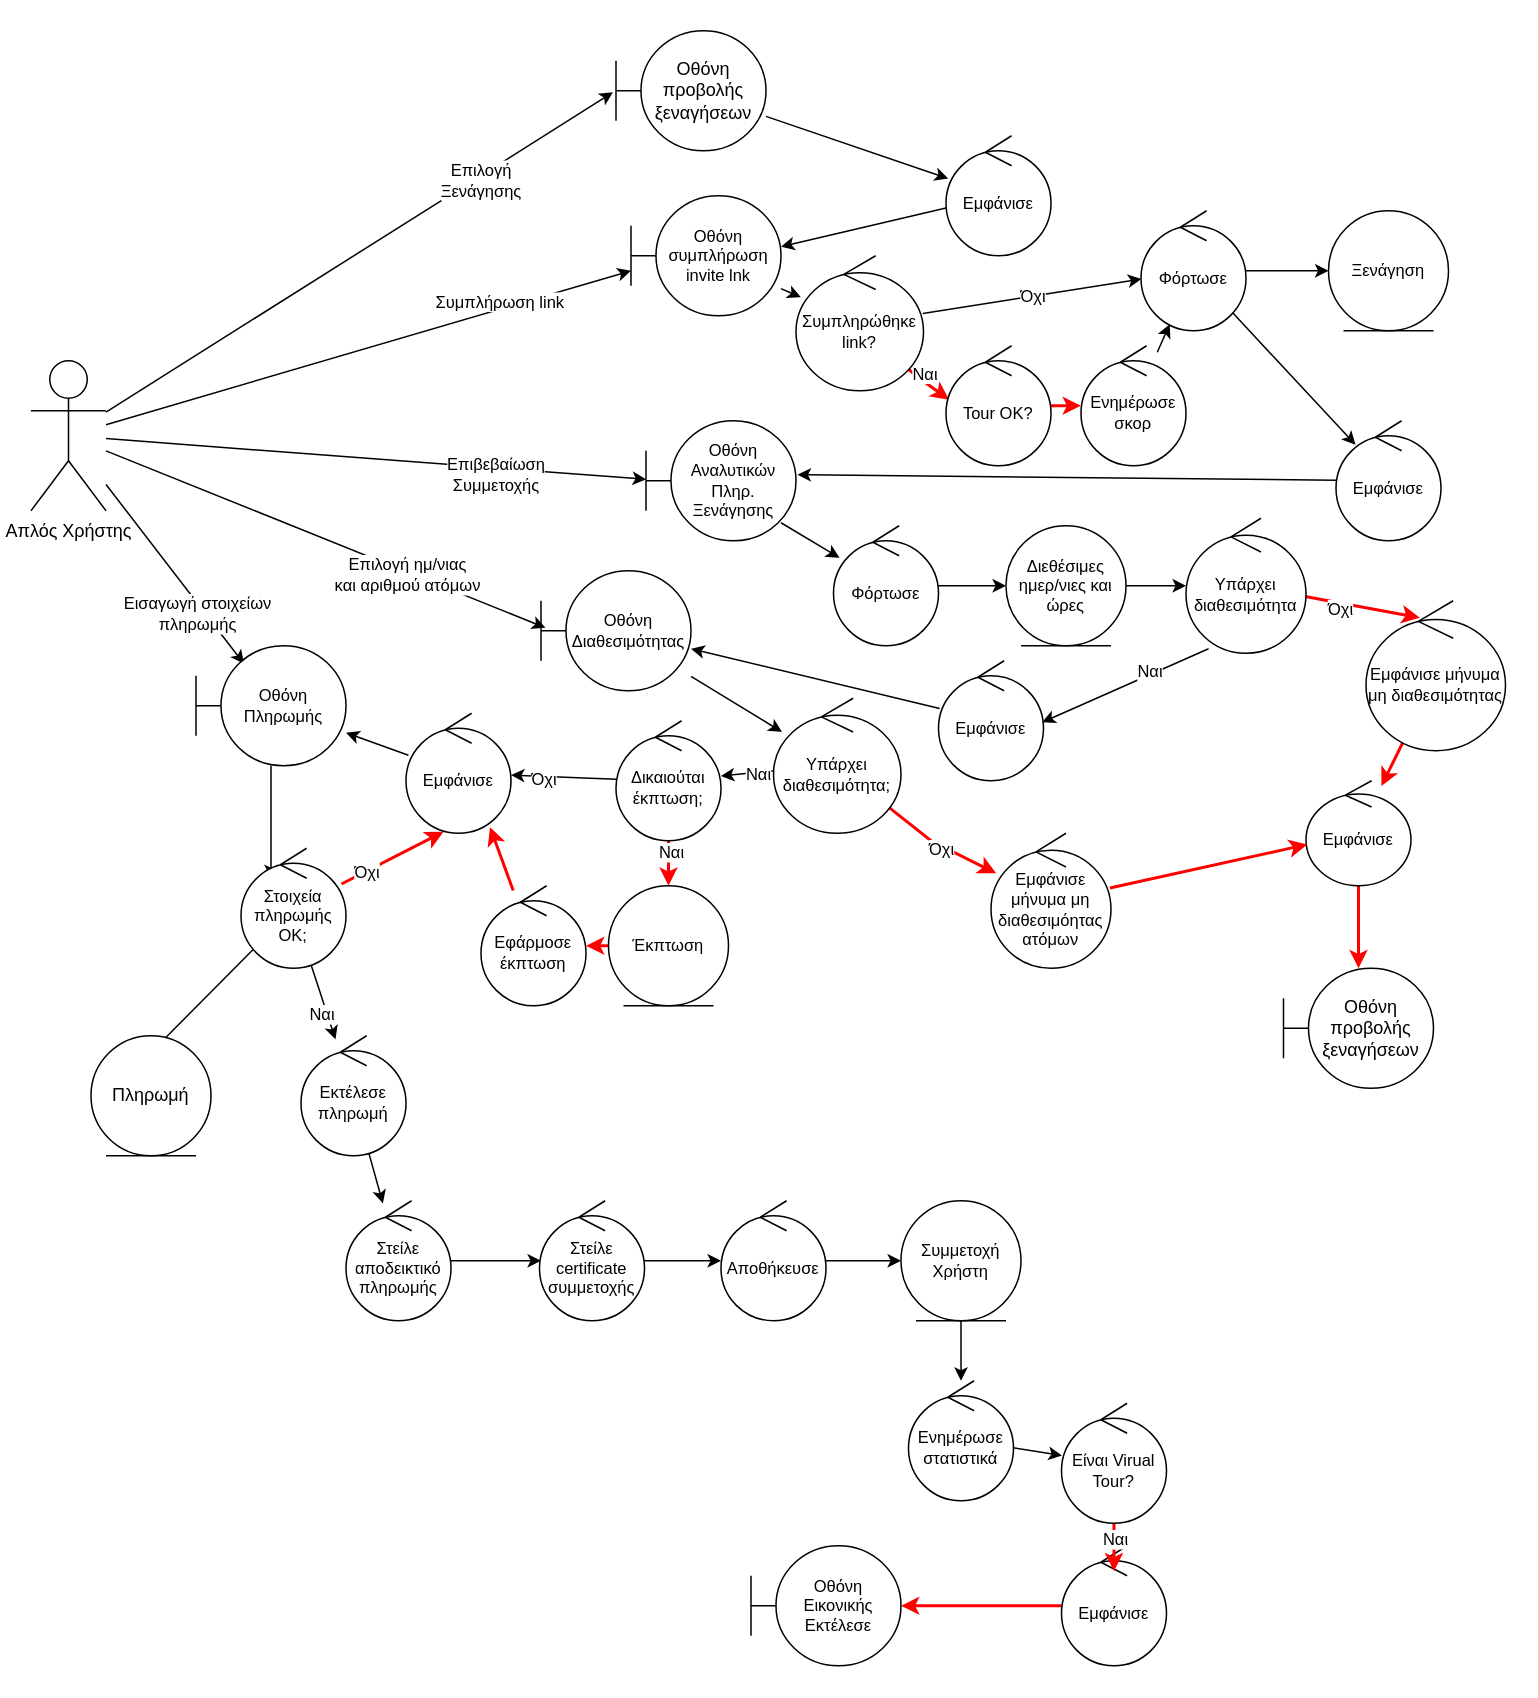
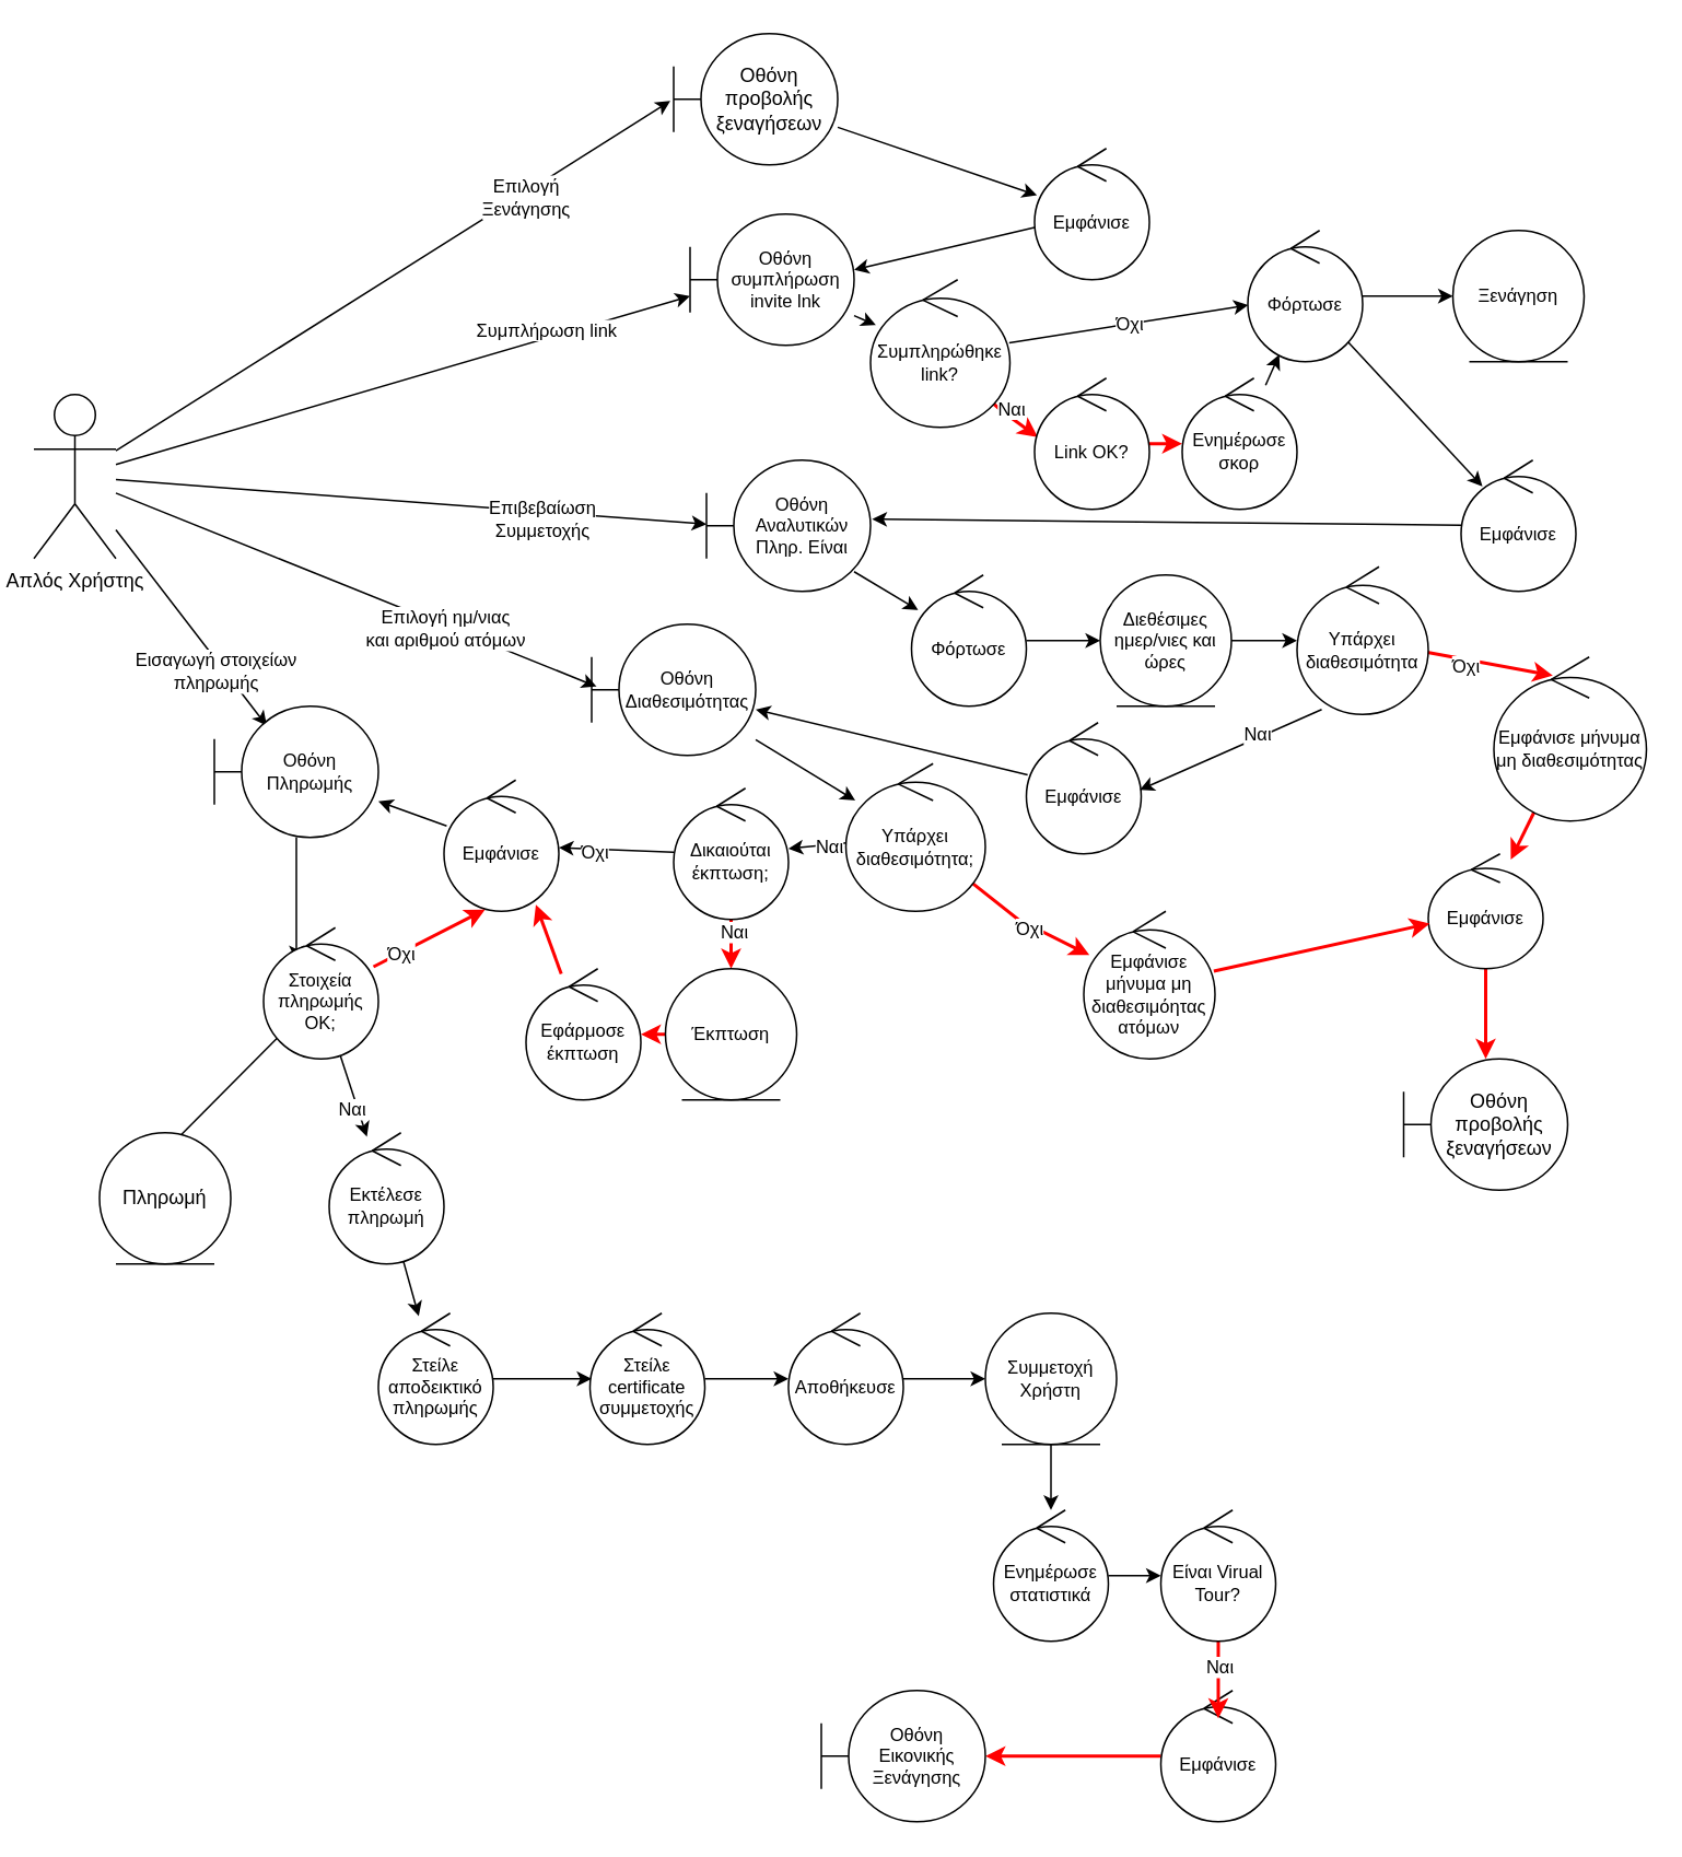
- <mxCell id="82" value="Tour OK?" style="ellipse;shape=umlControl;whiteSpace=wrap;html=1;fontFamily=Helvetica;fontSize=11;fontColor=default;" parent="1" vertex="1"><mxGeometry x="630" y="230" width="70" height="80" as="geometry" /></mxCell>
+ <mxCell id="82" value="Link OK?" style="ellipse;shape=umlControl;whiteSpace=wrap;html=1;fontFamily=Helvetica;fontSize=11;fontColor=default;" parent="1" vertex="1"><mxGeometry x="630" y="230" width="70" height="80" as="geometry" /></mxCell>
- <mxCell id="26" value="Οθόνη Αναλυτικών Πληρ. Ξενάγησης" style="shape=umlBoundary;whiteSpace=wrap;html=1;fontFamily=Helvetica;fontSize=11;fontColor=default;" parent="1" vertex="1"><mxGeometry x="430" y="280" width="100" height="80" as="geometry" /></mxCell>
+ <mxCell id="26" value="Οθόνη Αναλυτικών Πληρ. Είναι" style="shape=umlBoundary;whiteSpace=wrap;html=1;fontFamily=Helvetica;fontSize=11;fontColor=default;" parent="1" vertex="1"><mxGeometry x="430" y="280" width="100" height="80" as="geometry" /></mxCell>
- <mxCell id="72" value="Είναι Virual Tour?" style="ellipse;shape=umlControl;whiteSpace=wrap;html=1;fontFamily=Helvetica;fontSize=11;fontColor=default;" parent="1" vertex="1"><mxGeometry x="707" y="935" width="70" height="80" as="geometry" /></mxCell>
+ <mxCell id="72" value="Είναι Virual Tour?" style="ellipse;shape=umlControl;whiteSpace=wrap;html=1;fontFamily=Helvetica;fontSize=11;fontColor=default;" parent="1" vertex="1"><mxGeometry x="707" y="920" width="70" height="80" as="geometry" /></mxCell>
- <mxCell id="69" value="Οθόνη Εικονικής Εκτέλεσε" style="shape=umlBoundary;whiteSpace=wrap;html=1;fontFamily=Helvetica;fontSize=11;fontColor=default;" parent="1" vertex="1"><mxGeometry x="500" y="1030" width="100" height="80" as="geometry" /></mxCell>
+ <mxCell id="69" value="Οθόνη Εικονικής Ξενάγησης" style="shape=umlBoundary;whiteSpace=wrap;html=1;fontFamily=Helvetica;fontSize=11;fontColor=default;" parent="1" vertex="1"><mxGeometry x="500" y="1030" width="100" height="80" as="geometry" /></mxCell>
